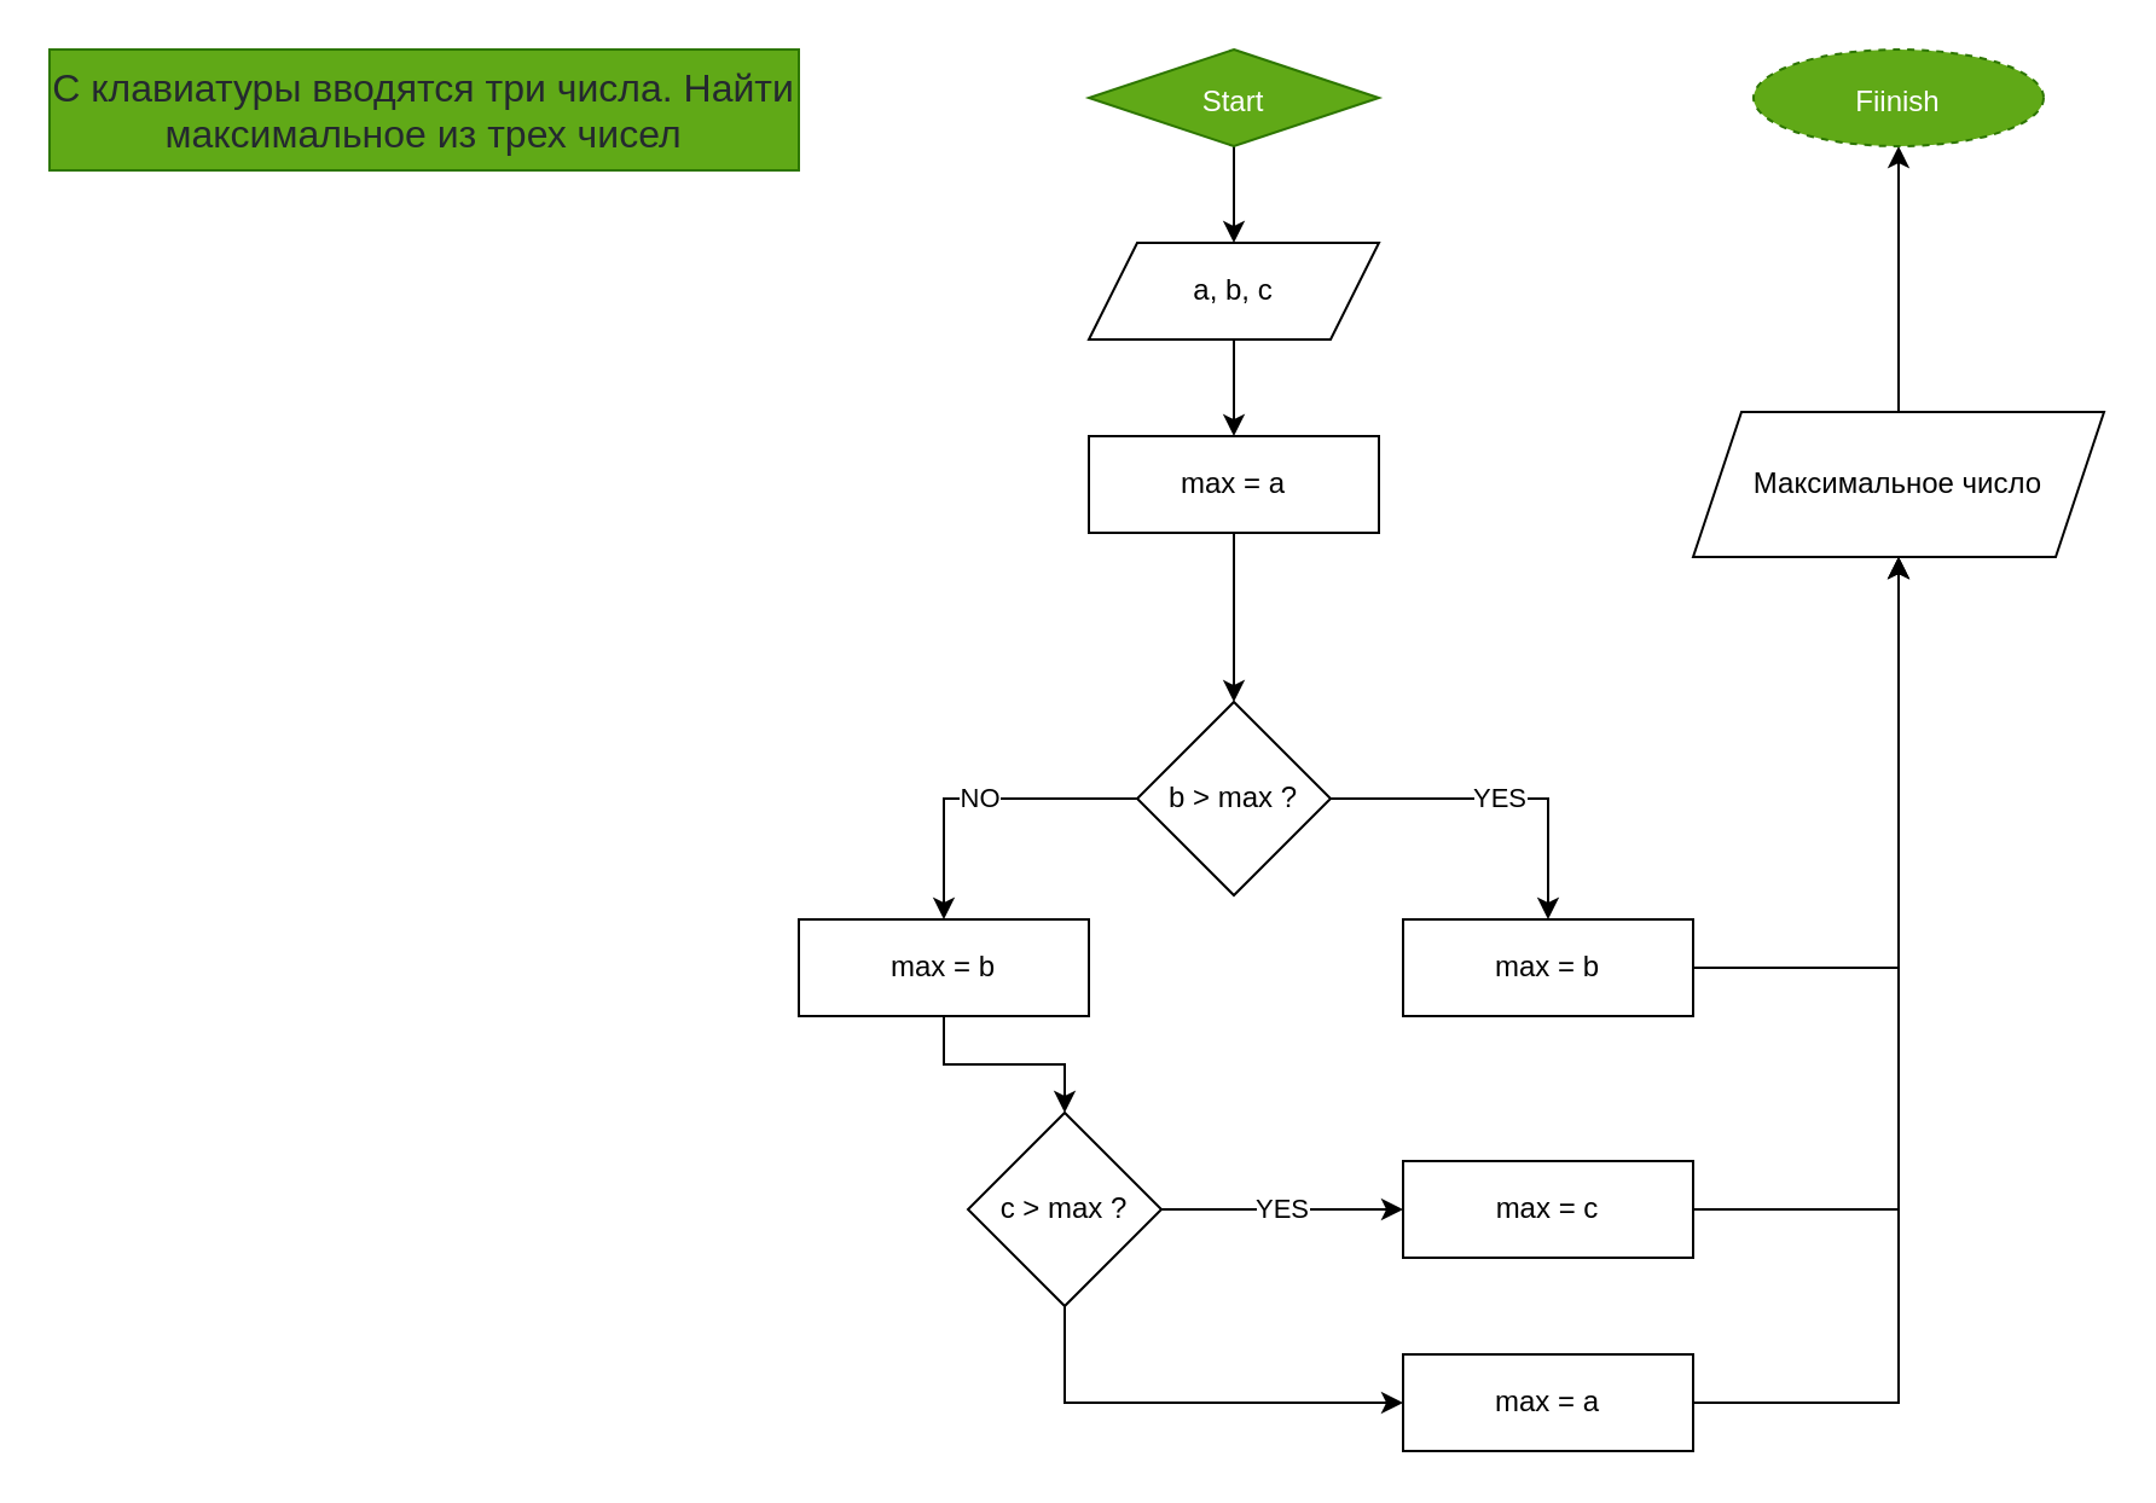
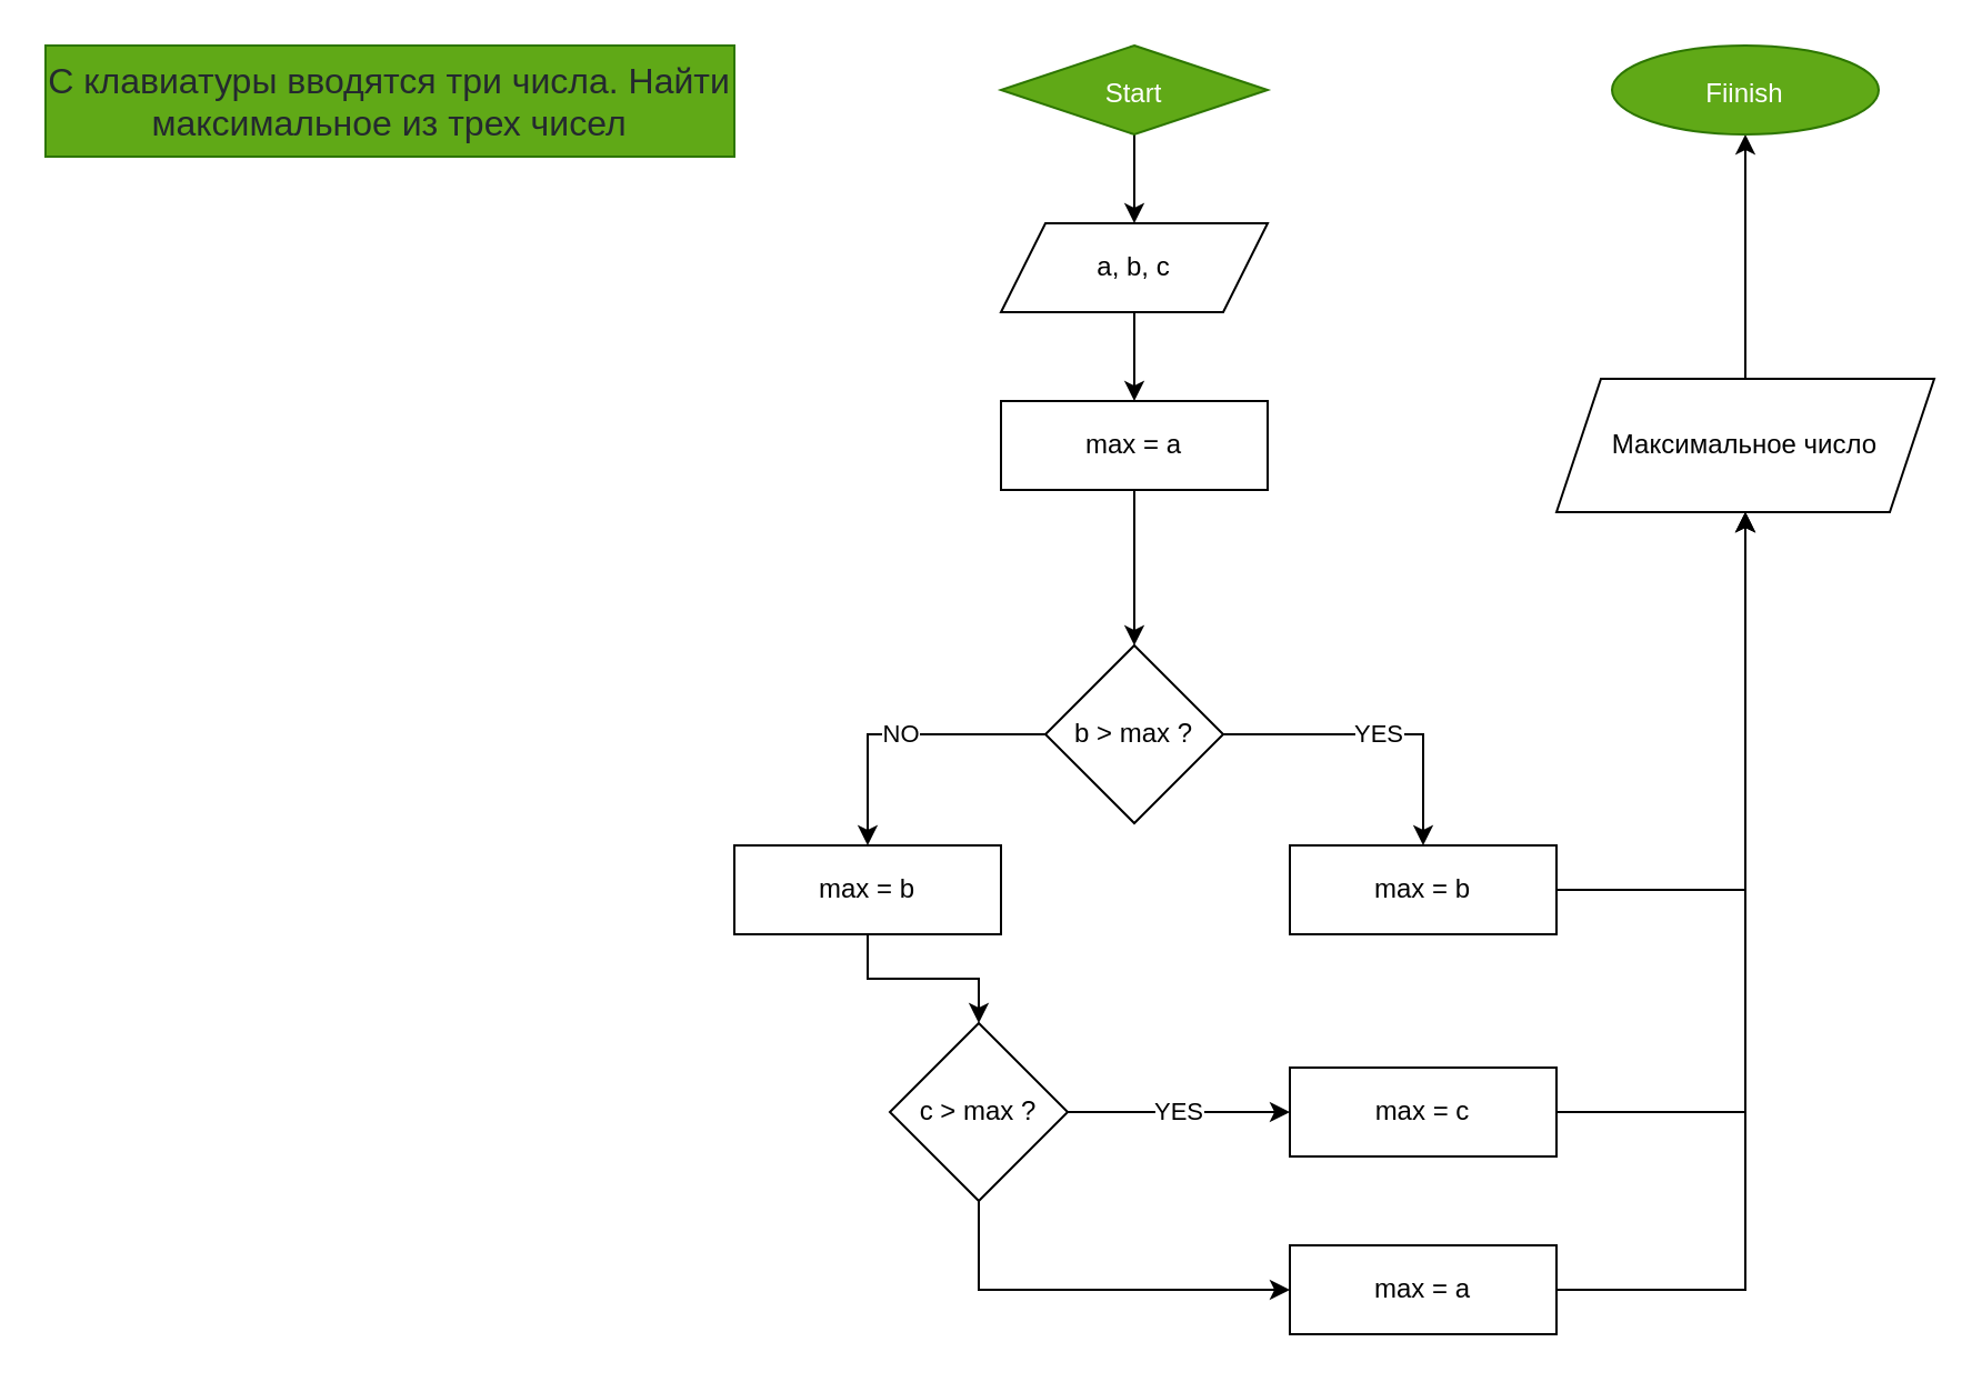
- <mxCell id="16" value="&lt;font style=&quot;font-size: 12px;&quot;&gt;Fiinish&lt;/font&gt;" style="ellipse;whiteSpace=wrap;html=1;fontSize=16;fillColor=#60a917;strokeColor=#2D7600;fontColor=#ffffff;dashed=1;" parent="1" vertex="1"><mxGeometry x="725" width="120" height="40" as="geometry" y="20" /></mxCell>
+ <mxCell id="16" value="&lt;font style=&quot;font-size: 12px;&quot;&gt;Fiinish&lt;/font&gt;" style="ellipse;whiteSpace=wrap;html=1;fontSize=16;fillColor=#60a917;strokeColor=#2D7600;fontColor=#ffffff;" parent="1" vertex="1"><mxGeometry x="725" width="120" height="40" as="geometry" y="20" /></mxCell>
